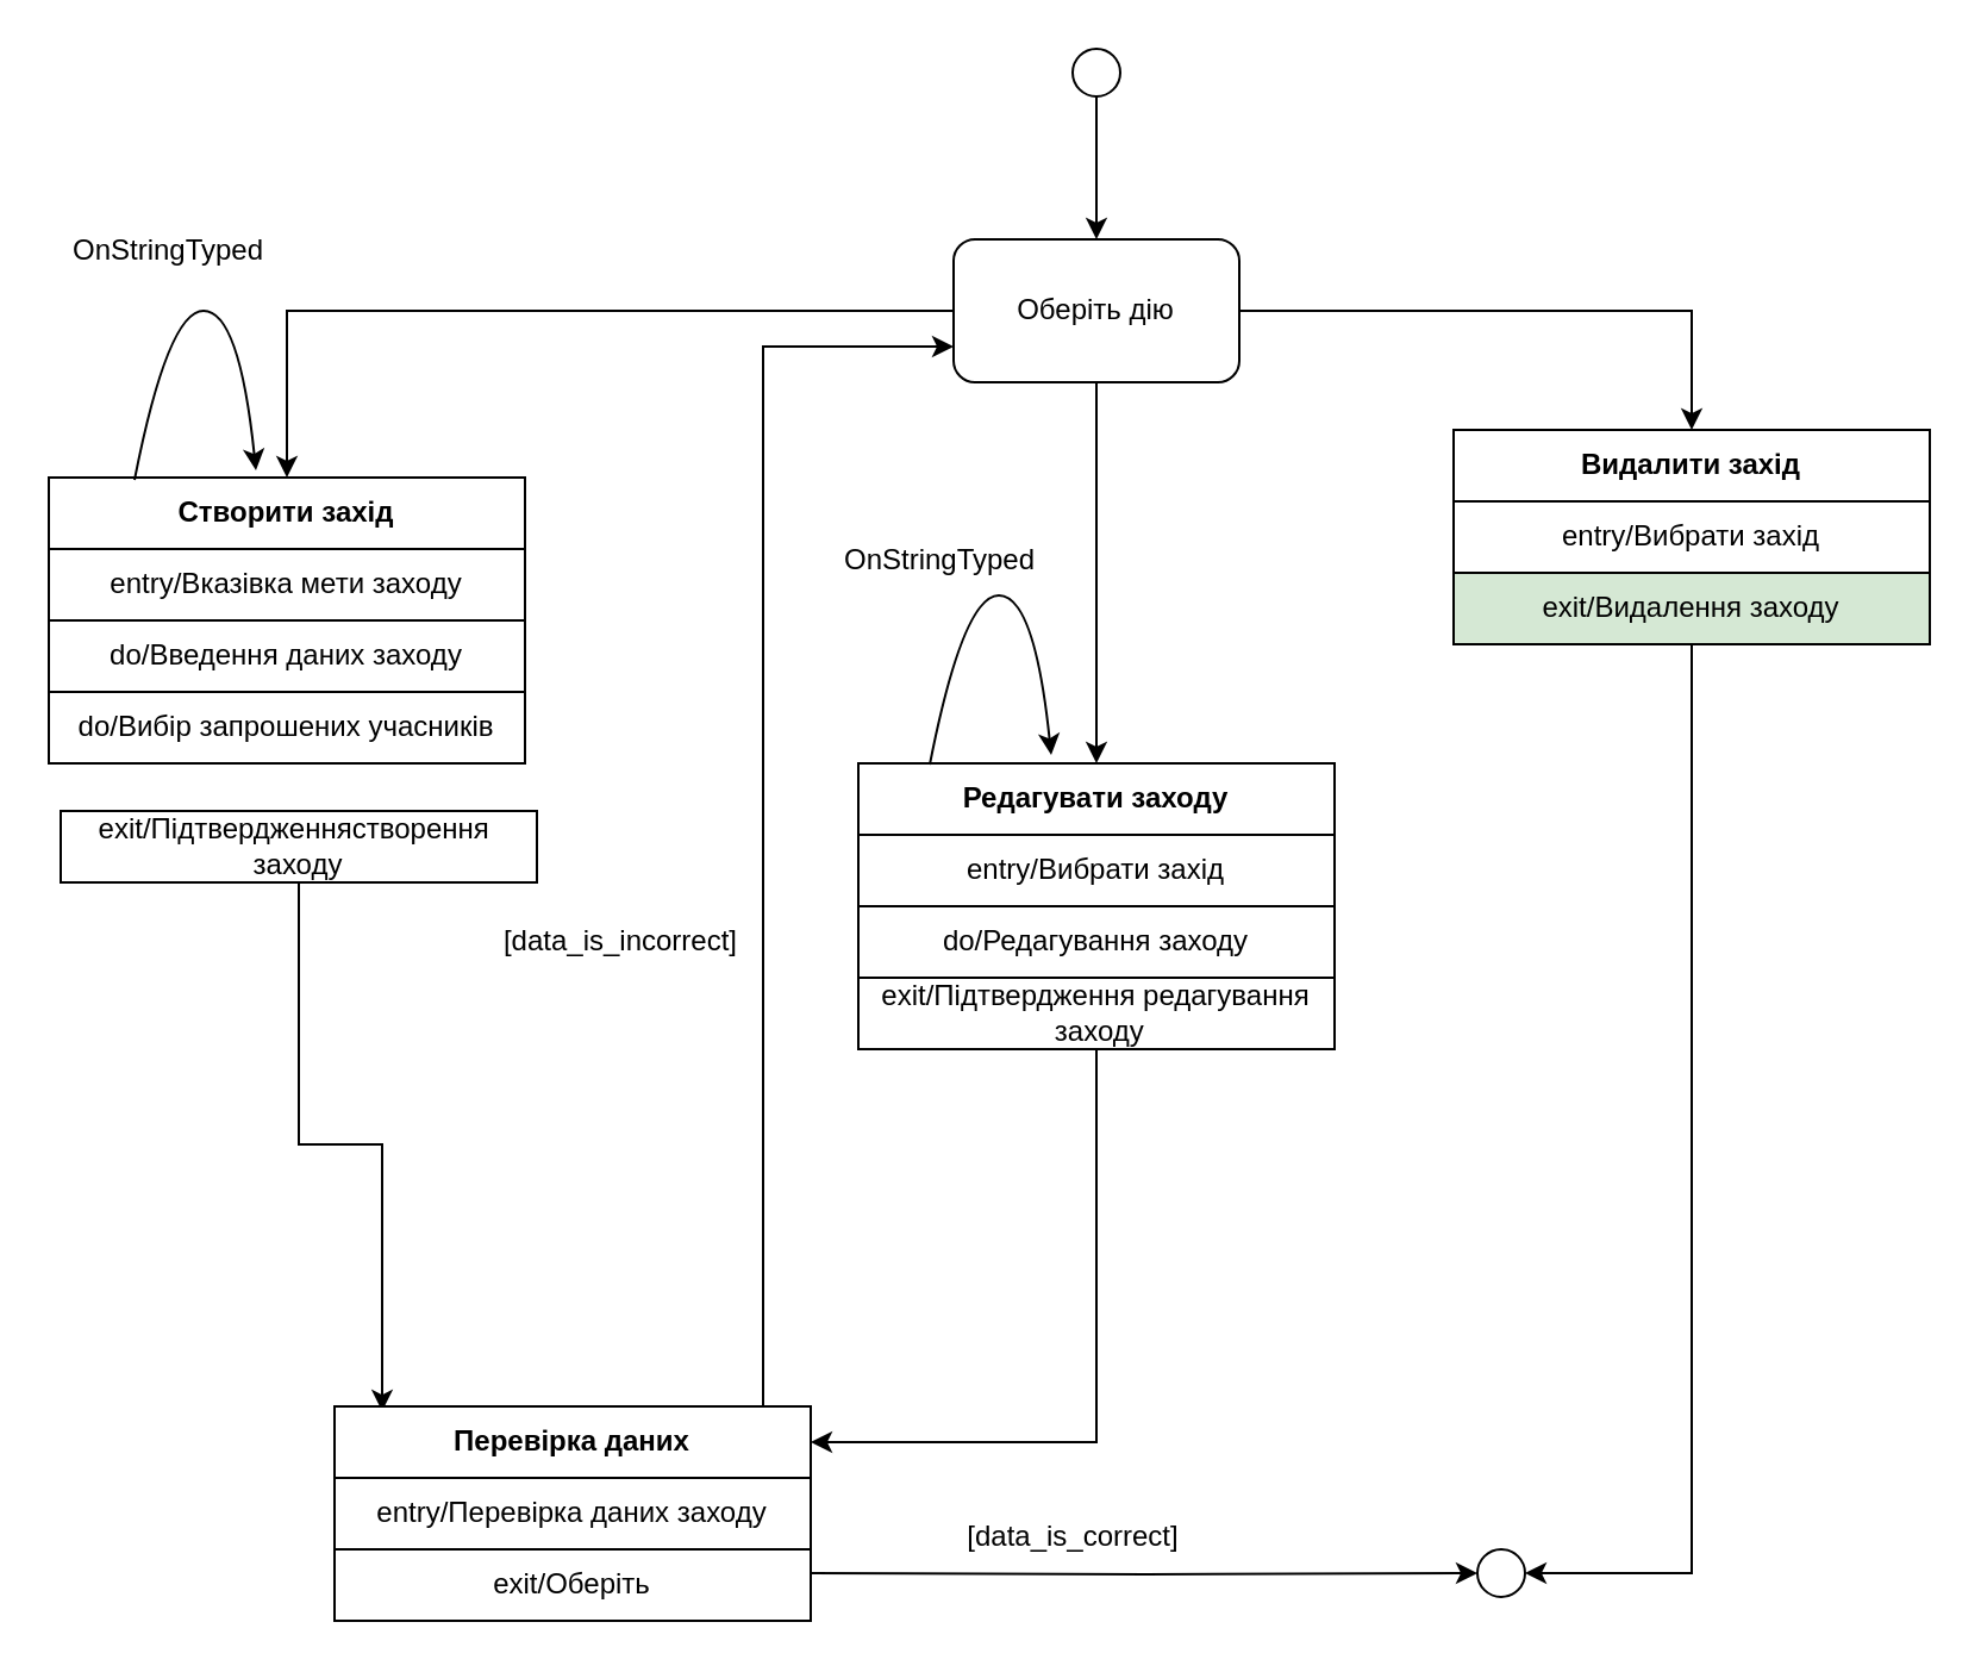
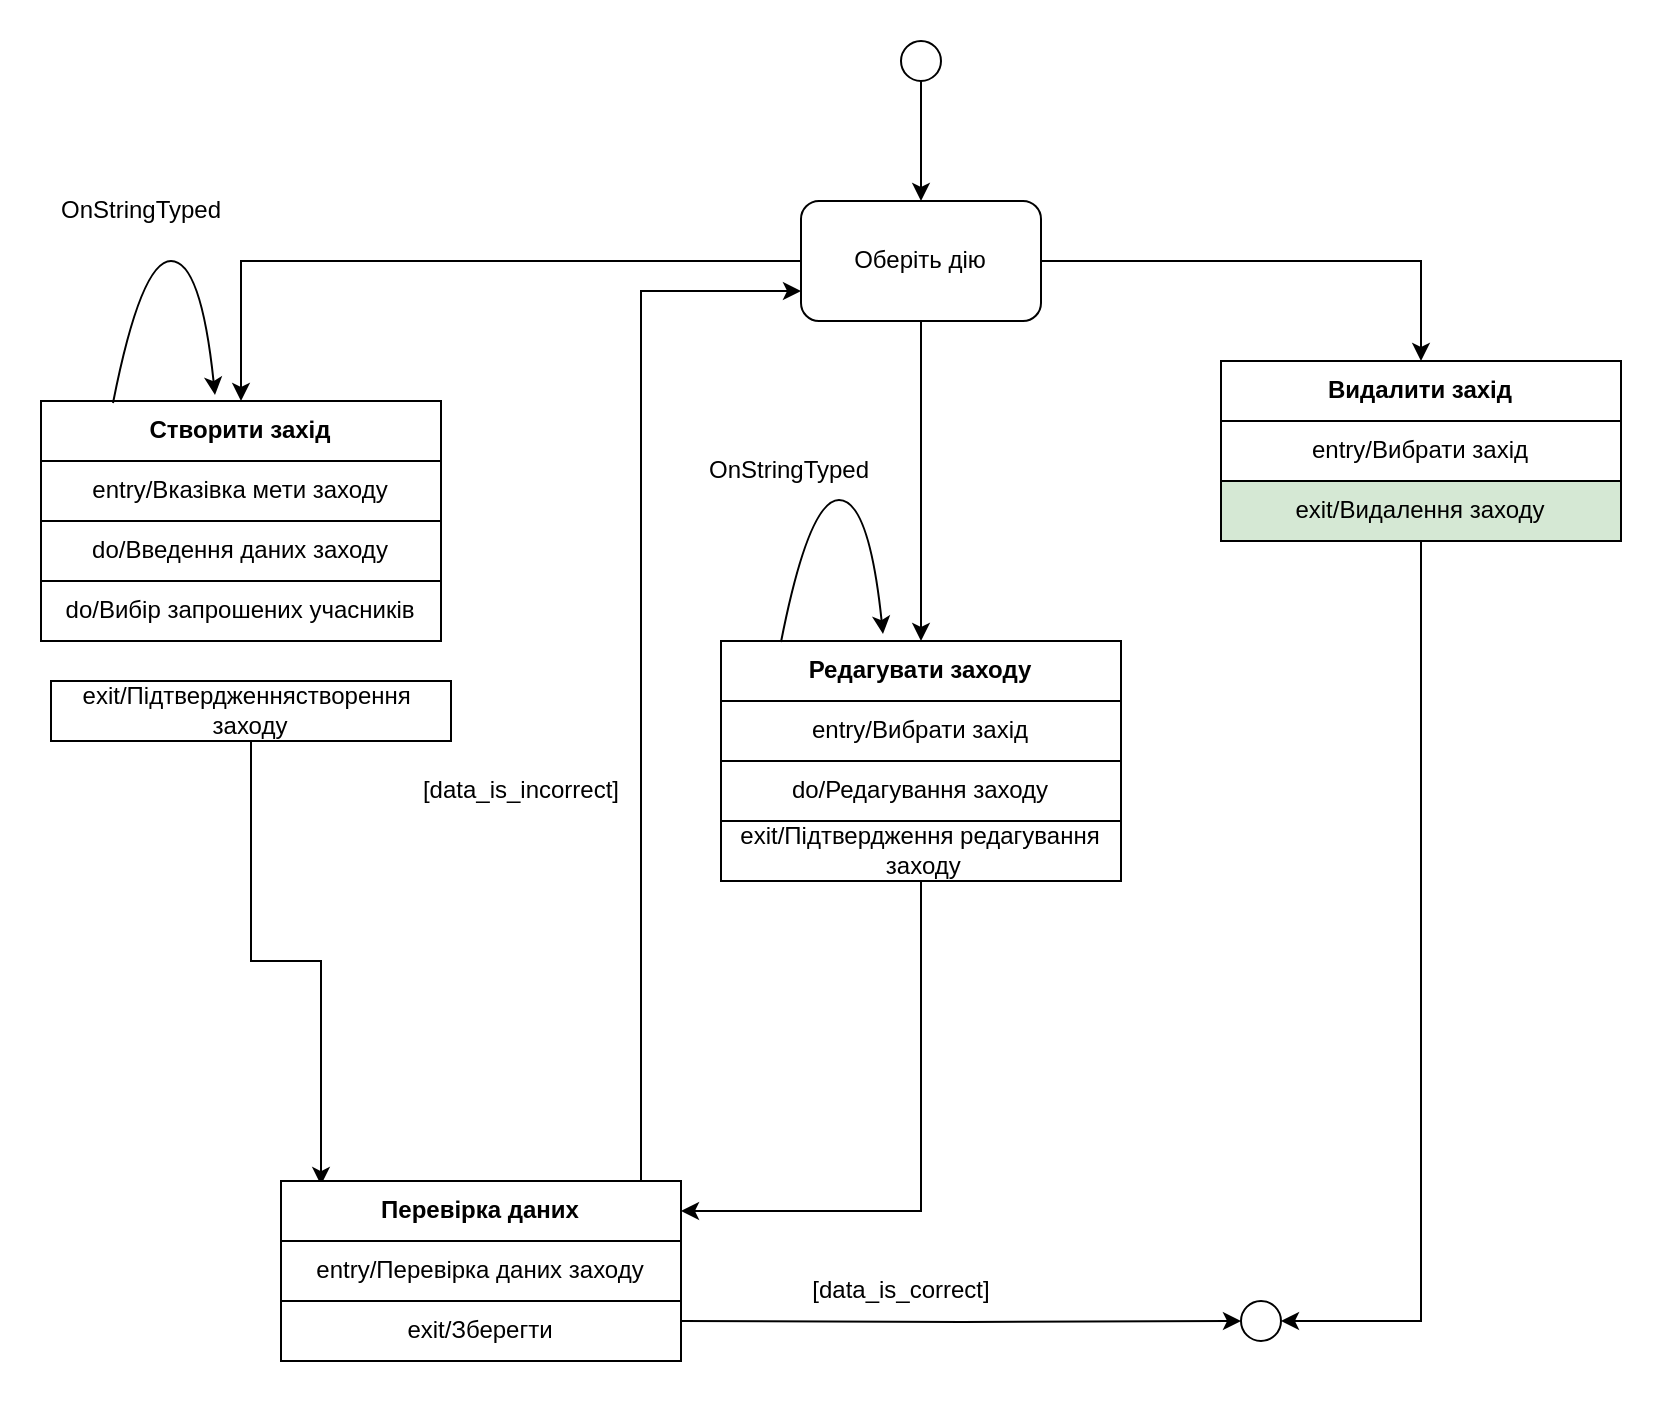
- <mxCell id="32" value="&lt;span style=&quot;text-wrap: nowrap;&quot;&gt;exit/Оберіть&lt;/span&gt;" style="rounded=0;whiteSpace=wrap;html=1;container=0;" vertex="1" parent="29"><mxGeometry y="60" width="200" height="30" as="geometry" /></mxCell>
+ <mxCell id="32" value="&lt;span style=&quot;text-wrap: nowrap;&quot;&gt;exit/Зберегти&lt;/span&gt;" style="rounded=0;whiteSpace=wrap;html=1;container=0;" vertex="1" parent="29"><mxGeometry y="60" width="200" height="30" as="geometry" /></mxCell>
